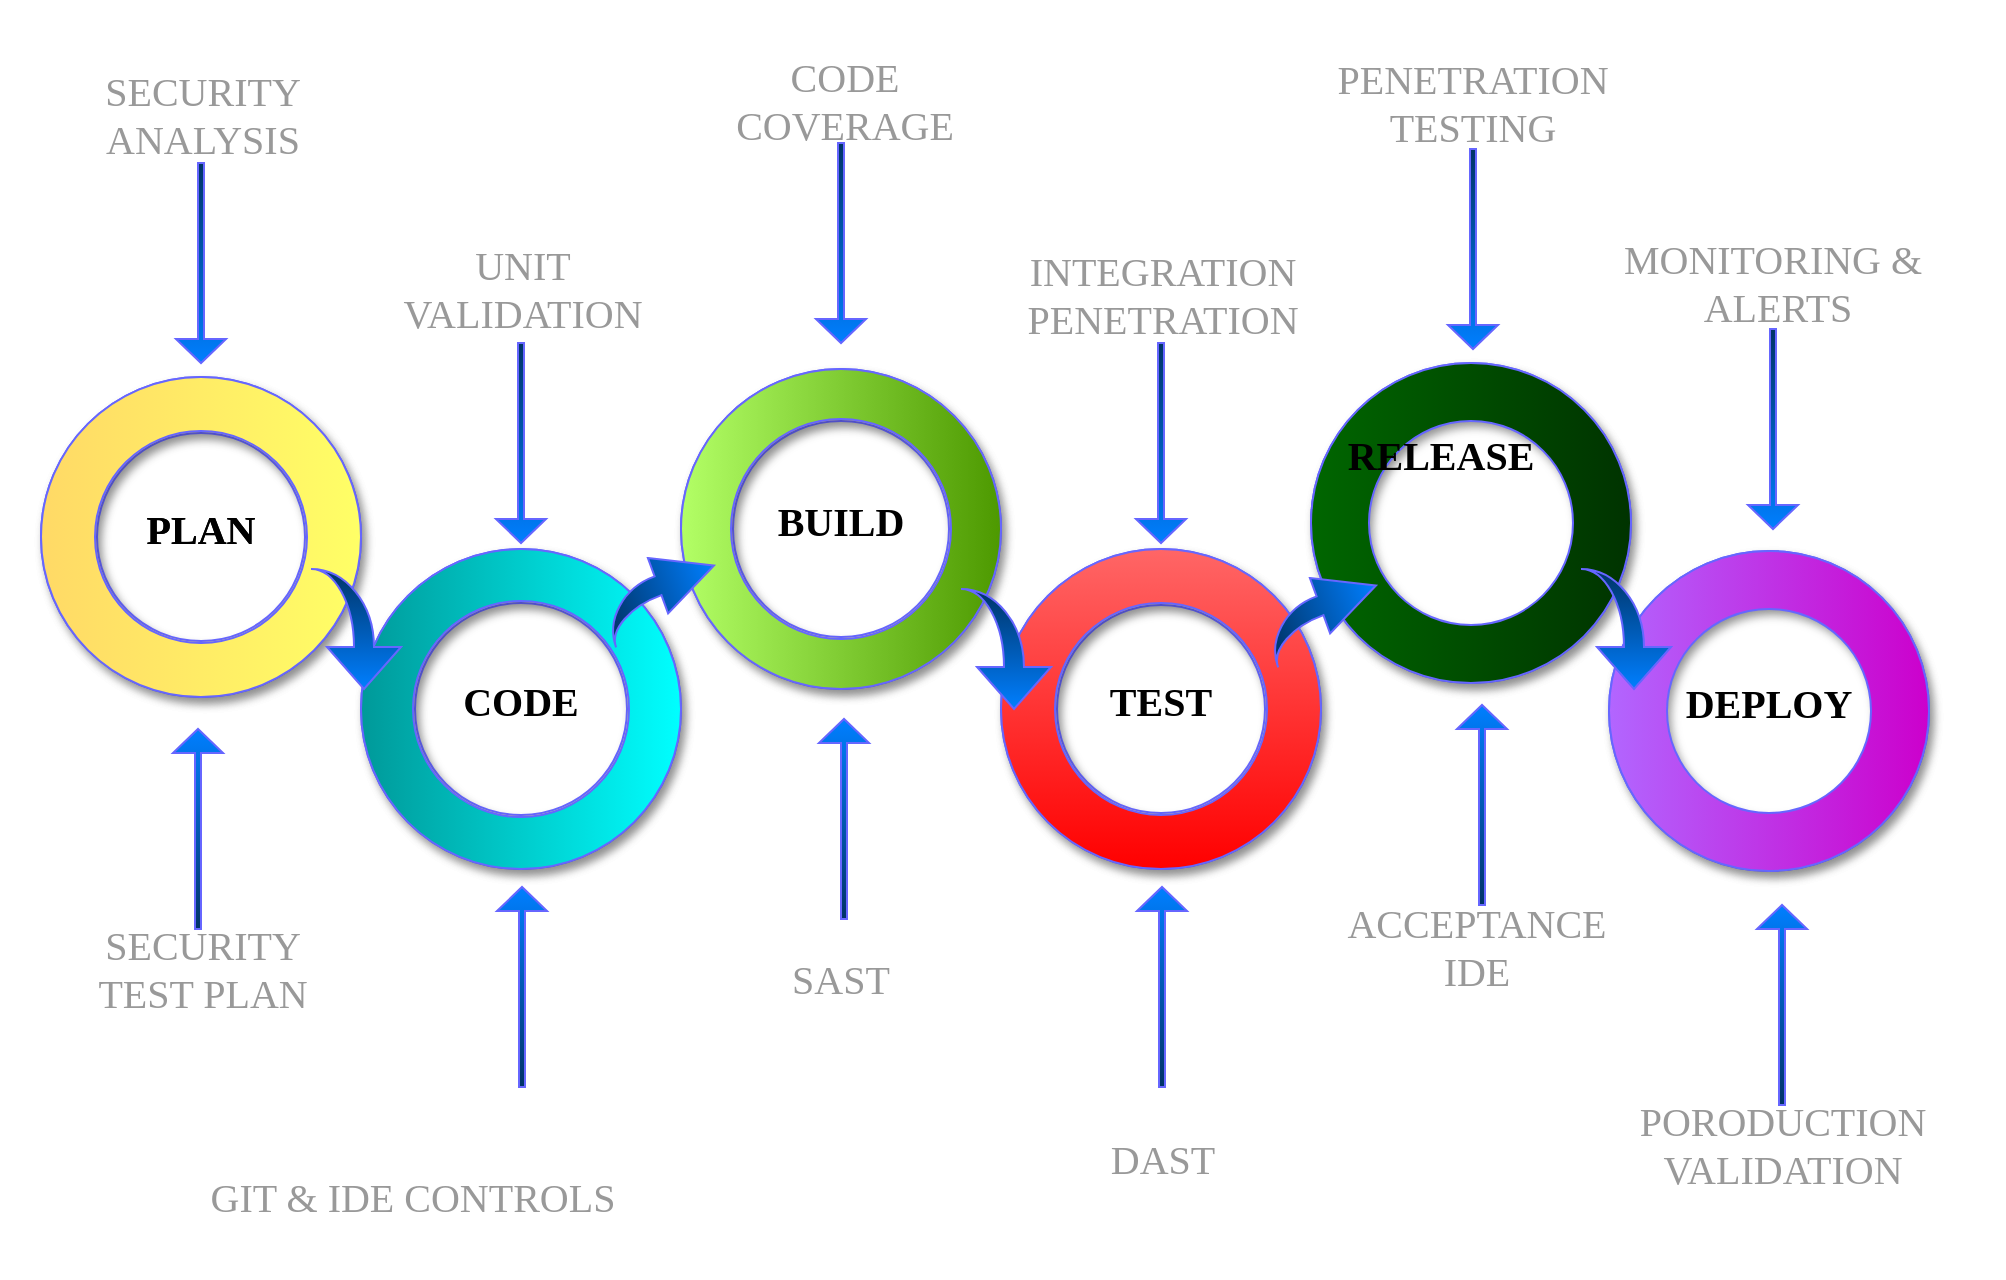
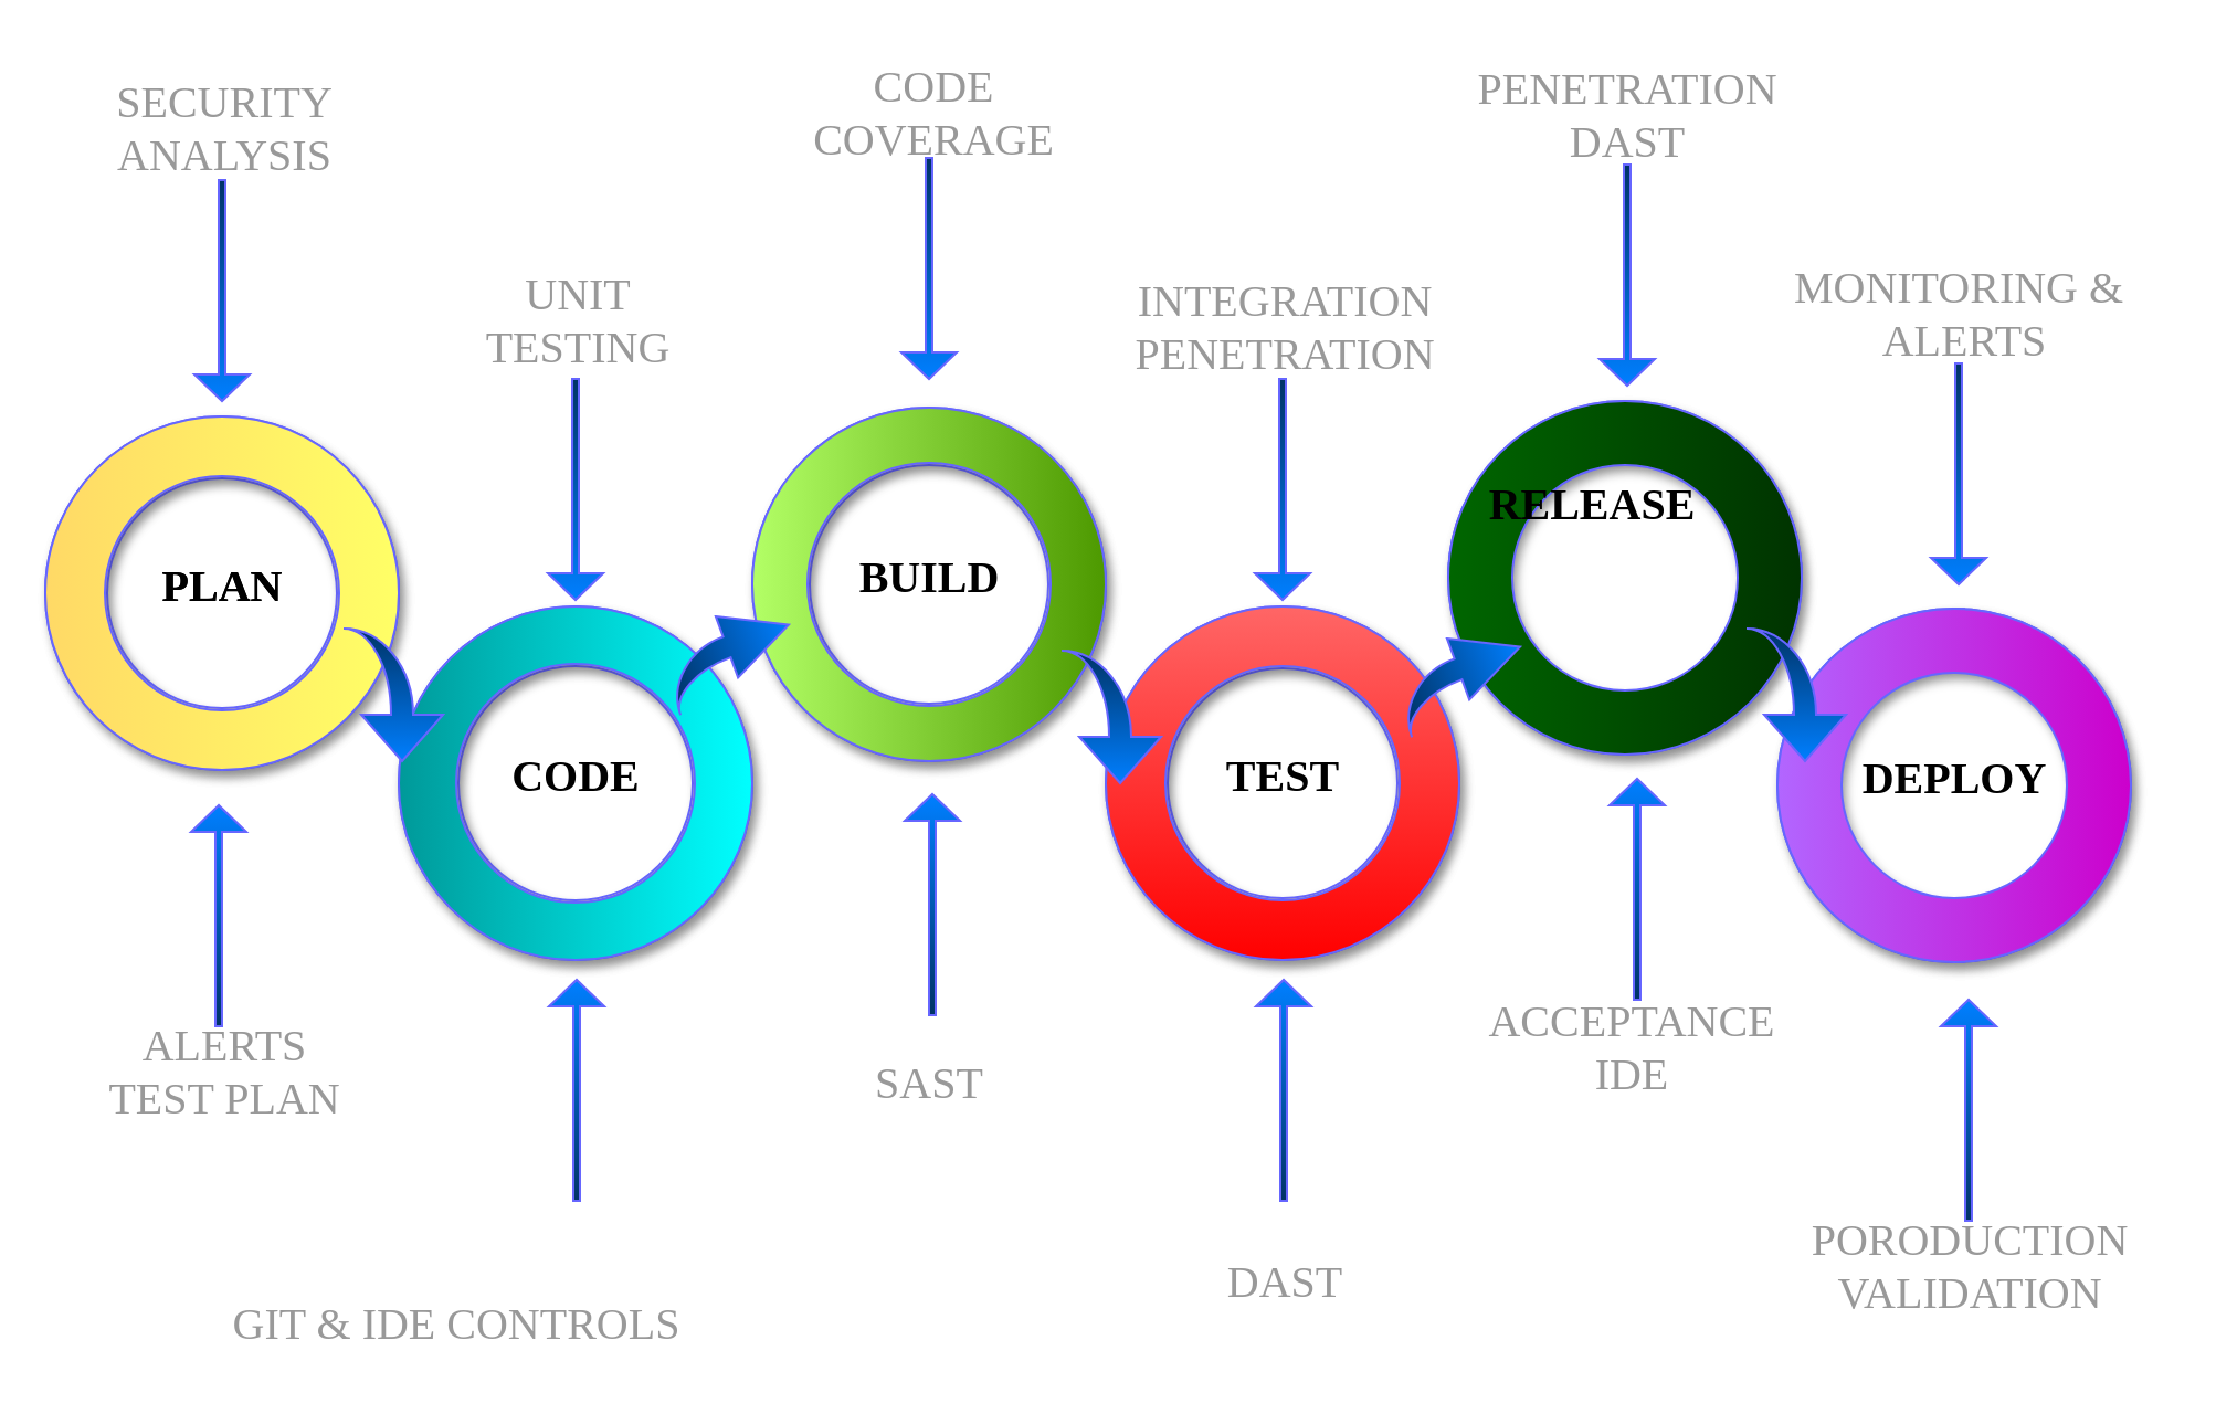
- <mxCell id="48" value="PENETRATION&lt;br&gt;TESTING" style="text;html=1;align=center;verticalAlign=middle;resizable=0;points=[];autosize=1;strokeColor=none;fillColor=none;fontSize=20;fontFamily=Verdana;fontColor=#999999;" vertex="1" parent="1"><mxGeometry x="651" y="21" width="170" height="60" as="geometry" /></mxCell>
+ <mxCell id="48" value="PENETRATION&lt;br&gt;DAST" style="text;html=1;align=center;verticalAlign=middle;resizable=0;points=[];autosize=1;strokeColor=none;fillColor=none;fontSize=20;fontFamily=Verdana;fontColor=#999999;" vertex="1" parent="1"><mxGeometry x="651" y="21" width="170" height="60" as="geometry" /></mxCell>
- <mxCell id="45" value="UNIT &lt;br&gt;VALIDATION" style="text;html=1;align=center;verticalAlign=middle;resizable=0;points=[];autosize=1;strokeColor=none;fillColor=none;fontSize=20;fontFamily=Verdana;fontColor=#999999;" vertex="1" parent="1"><mxGeometry x="205.5" y="114" width="110" height="60" as="geometry" /></mxCell>
+ <mxCell id="45" value="UNIT &lt;br&gt;TESTING" style="text;html=1;align=center;verticalAlign=middle;resizable=0;points=[];autosize=1;strokeColor=none;fillColor=none;fontSize=20;fontFamily=Verdana;fontColor=#999999;" vertex="1" parent="1"><mxGeometry x="205.5" y="114" width="110" height="60" as="geometry" /></mxCell>
- <mxCell id="50" value="SECURITY&lt;br&gt;TEST PLAN" style="text;html=1;align=center;verticalAlign=middle;resizable=0;points=[];autosize=1;strokeColor=none;fillColor=none;fontSize=20;fontFamily=Verdana;fontColor=#999999;" vertex="1" parent="1"><mxGeometry x="36" y="454" width="130" height="60" as="geometry" /></mxCell>
+ <mxCell id="50" value="ALERTS&lt;br&gt;TEST PLAN" style="text;html=1;align=center;verticalAlign=middle;resizable=0;points=[];autosize=1;strokeColor=none;fillColor=none;fontSize=20;fontFamily=Verdana;fontColor=#999999;" vertex="1" parent="1"><mxGeometry x="36" y="454" width="130" height="60" as="geometry" /></mxCell>
